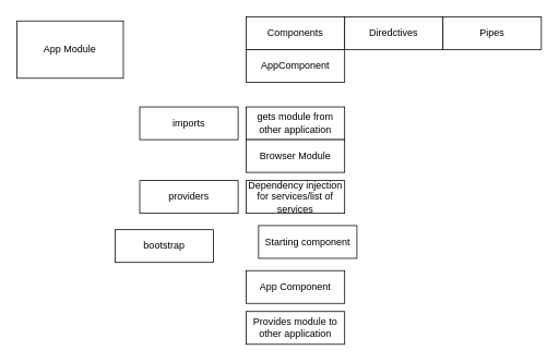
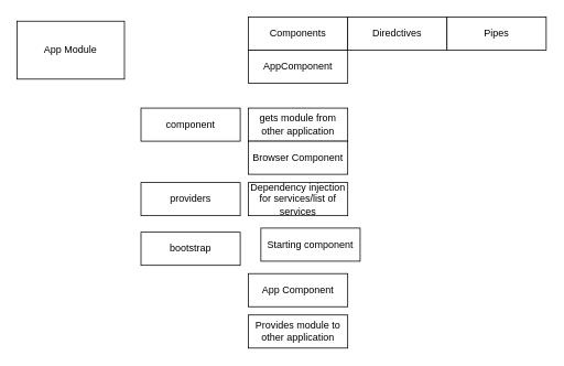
- <mxCell id="3" value="imports" style="rounded=0;whiteSpace=wrap;html=1;" vertex="1" parent="1"><mxGeometry x="170" y="130" width="120" height="40" as="geometry" /></mxCell>
+ <mxCell id="3" value="component" style="rounded=0;whiteSpace=wrap;html=1;" vertex="1" parent="1"><mxGeometry x="170" y="130" width="120" height="40" as="geometry" /></mxCell>
- <mxCell id="11" value="Browser Module" style="rounded=0;whiteSpace=wrap;html=1;" vertex="1" parent="1"><mxGeometry x="300" y="170" width="120" height="40" as="geometry" /></mxCell>
+ <mxCell id="11" value="Browser Component" style="rounded=0;whiteSpace=wrap;html=1;" vertex="1" parent="1"><mxGeometry x="300" y="170" width="120" height="40" as="geometry" /></mxCell>
- <mxCell id="5" value="bootstrap" style="rounded=0;whiteSpace=wrap;html=1;" vertex="1" parent="1"><mxGeometry x="140" y="280" width="120" height="40" as="geometry" /></mxCell>
+ <mxCell id="5" value="bootstrap" style="rounded=0;whiteSpace=wrap;html=1;" vertex="1" parent="1"><mxGeometry x="170" y="280" width="120" height="40" as="geometry" /></mxCell>
